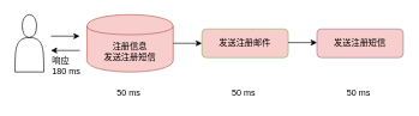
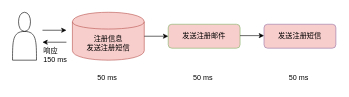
- <mxCell id="13" value="响应&lt;br&gt;180 ms&lt;br&gt;" style="text;html=1;resizable=0;points=[];autosize=1;align=left;verticalAlign=top;spacingTop=-4;" vertex="1" parent="1"><mxGeometry x="70" y="75" width="50" height="30" as="geometry" /></mxCell>
+ <mxCell id="13" value="响应&lt;br&gt;150 ms&lt;br&gt;" style="text;html=1;resizable=0;points=[];autosize=1;align=left;verticalAlign=top;spacingTop=-4;" vertex="1" parent="1"><mxGeometry x="70" y="75" width="50" height="30" as="geometry" /></mxCell>
